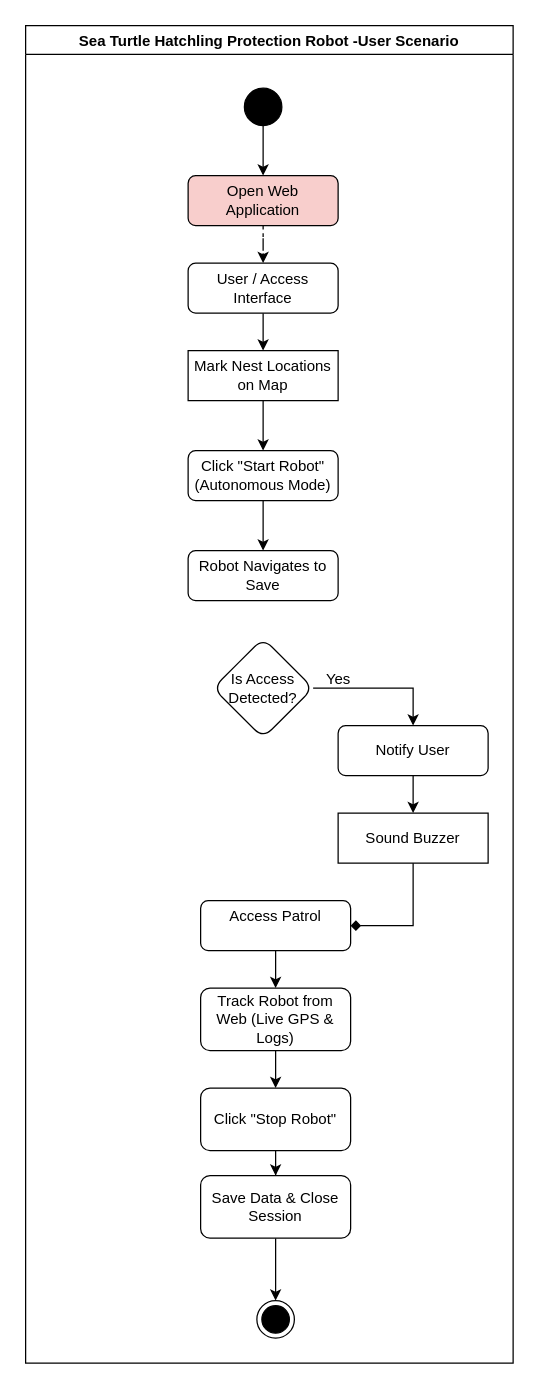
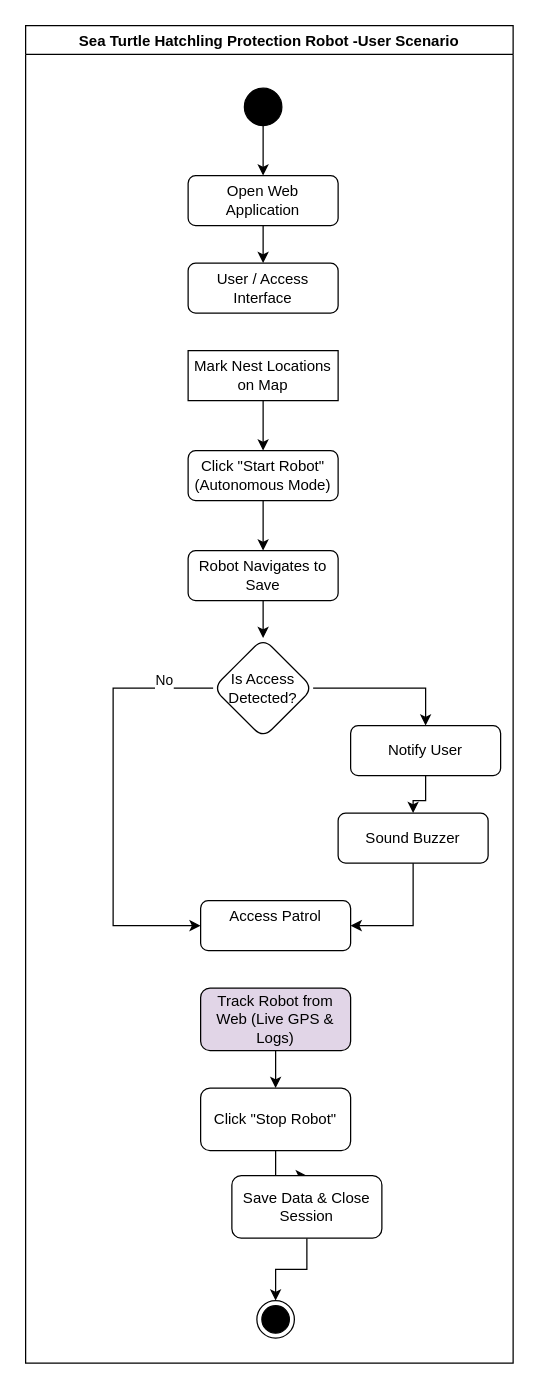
- <mxCell id="4" value="Open Web Application" style="rounded=1;whiteSpace=wrap;html=1;fontSize=12;glass=0;strokeWidth=1;shadow=0;fillColor=#f8cecc;" parent="2" vertex="1"><mxGeometry x="130" y="120" width="120" height="40" as="geometry" /></mxCell>
+ <mxCell id="4" value="Open Web Application" style="rounded=1;whiteSpace=wrap;html=1;fontSize=12;glass=0;strokeWidth=1;shadow=0;" parent="2" vertex="1"><mxGeometry x="130" y="120" width="120" height="40" as="geometry" /></mxCell>
- <mxCell id="3" value="" style="edgeStyle=orthogonalEdgeStyle;rounded=0;orthogonalLoop=1;jettySize=auto;html=1;dashed=1;" parent="2" source="4" target="8" edge="1"><mxGeometry relative="1" as="geometry" /></mxCell>
+ <mxCell id="3" value="" style="edgeStyle=orthogonalEdgeStyle;rounded=0;orthogonalLoop=1;jettySize=auto;html=1;" parent="2" source="4" target="8" edge="1"><mxGeometry relative="1" as="geometry" /></mxCell>
- <mxCell id="7" value="" style="edgeStyle=orthogonalEdgeStyle;rounded=0;orthogonalLoop=1;jettySize=auto;html=1;" edge="1" parent="2" source="8" target="11"><mxGeometry relative="1" as="geometry" /></mxCell>
+ <mxCell id="14" value="" style="edgeStyle=orthogonalEdgeStyle;rounded=0;orthogonalLoop=1;jettySize=auto;html=1;" edge="1" parent="2" source="15" target="19"><mxGeometry relative="1" as="geometry" /></mxCell>
- <mxCell id="32" value="Yes" style="text;html=1;align=center;verticalAlign=middle;resizable=0;points=[];autosize=1;strokeColor=none;fillColor=none;" vertex="1" parent="1"><mxGeometry x="250" y="528" width="40" height="30" as="geometry" /></mxCell>
- <mxCell id="21" value="Notify User" style="rounded=1;whiteSpace=wrap;html=1;fontSize=12;glass=0;strokeWidth=1;shadow=0;" vertex="1" parent="2"><mxGeometry x="250" y="560" width="120" height="40" as="geometry" /></mxCell>
+ <mxCell id="21" value="Notify User" style="rounded=1;whiteSpace=wrap;html=1;fontSize=12;glass=0;strokeWidth=1;shadow=0;" vertex="1" parent="2"><mxGeometry x="260" y="560" width="120" height="40" as="geometry" /></mxCell>
+ <mxCell id="17" value="" style="edgeStyle=orthogonalEdgeStyle;rounded=0;orthogonalLoop=1;jettySize=auto;html=1;exitX=0;exitY=0.5;exitDx=0;exitDy=0;entryX=0;entryY=0.5;entryDx=0;entryDy=0;" edge="1" parent="2" source="19" target="24"><mxGeometry relative="1" as="geometry"><mxPoint x="120" y="720" as="targetPoint" /><Array as="points"><mxPoint x="70" y="530" /><mxPoint x="70" y="720" /></Array></mxGeometry></mxCell>
+ <mxCell id="18" value="No&lt;div&gt;&lt;br&gt;&lt;/div&gt;" style="edgeLabel;html=1;align=center;verticalAlign=middle;resizable=0;points=[];" vertex="1" connectable="0" parent="17"><mxGeometry x="-0.274" y="-3" relative="1" as="geometry"><mxPoint x="43" y="-43" as="offset" /></mxGeometry></mxCell>
- <mxCell id="22" value="Sound Buzzer" style="whiteSpace=wrap;html=1;fontSize=12;glass=0;strokeWidth=1;shadow=0;rounded=0;" vertex="1" parent="2"><mxGeometry x="250" y="630" width="120" height="40" as="geometry" /></mxCell>
+ <mxCell id="22" value="Sound Buzzer" style="rounded=1;whiteSpace=wrap;html=1;fontSize=12;glass=0;strokeWidth=1;shadow=0;" vertex="1" parent="2"><mxGeometry x="250" y="630" width="120" height="40" as="geometry" /></mxCell>
- <mxCell id="25" value="" style="edgeStyle=orthogonalEdgeStyle;rounded=0;orthogonalLoop=1;jettySize=auto;html=1;exitX=0.5;exitY=1;exitDx=0;exitDy=0;entryX=1;entryY=0.5;entryDx=0;entryDy=0;endArrow=diamond;" edge="1" parent="2" source="22" target="24"><mxGeometry relative="1" as="geometry"><mxPoint x="310" y="720" as="sourcePoint" /><mxPoint x="310" y="750" as="targetPoint" /></mxGeometry></mxCell>
+ <mxCell id="25" value="" style="edgeStyle=orthogonalEdgeStyle;rounded=0;orthogonalLoop=1;jettySize=auto;html=1;exitX=0.5;exitY=1;exitDx=0;exitDy=0;entryX=1;entryY=0.5;entryDx=0;entryDy=0;" edge="1" parent="2" source="22" target="24"><mxGeometry relative="1" as="geometry"><mxPoint x="310" y="720" as="sourcePoint" /><mxPoint x="310" y="750" as="targetPoint" /></mxGeometry></mxCell>
- <mxCell id="23" value="" style="edgeStyle=orthogonalEdgeStyle;rounded=0;orthogonalLoop=1;jettySize=auto;html=1;" edge="1" parent="2" source="24" target="27"><mxGeometry relative="1" as="geometry" /></mxCell>
- <mxCell id="27" value="&lt;div&gt;Track Robot from Web (Live GPS &amp;amp; Logs)&lt;/div&gt;" style="rounded=1;whiteSpace=wrap;html=1;fontSize=12;glass=0;strokeWidth=1;shadow=0;" vertex="1" parent="2"><mxGeometry x="140" y="770" width="120" height="50" as="geometry" /></mxCell>
+ <mxCell id="27" value="&lt;div&gt;Track Robot from Web (Live GPS &amp;amp; Logs)&lt;/div&gt;" style="rounded=1;whiteSpace=wrap;html=1;fontSize=12;glass=0;strokeWidth=1;shadow=0;fillColor=#e1d5e7;" vertex="1" parent="2"><mxGeometry x="140" y="770" width="120" height="50" as="geometry" /></mxCell>
- <mxCell id="31" value="&lt;div&gt;Save Data &amp;amp; Close Session&lt;/div&gt;" style="rounded=1;whiteSpace=wrap;html=1;fontSize=12;glass=0;strokeWidth=1;shadow=0;" vertex="1" parent="2"><mxGeometry x="140" y="920" width="120" height="50" as="geometry" /></mxCell>
+ <mxCell id="31" value="&lt;div&gt;Save Data &amp;amp; Close Session&lt;/div&gt;" style="rounded=1;whiteSpace=wrap;html=1;fontSize=12;glass=0;strokeWidth=1;shadow=0;" vertex="1" parent="2"><mxGeometry x="165" y="920" width="120" height="50" as="geometry" /></mxCell>
